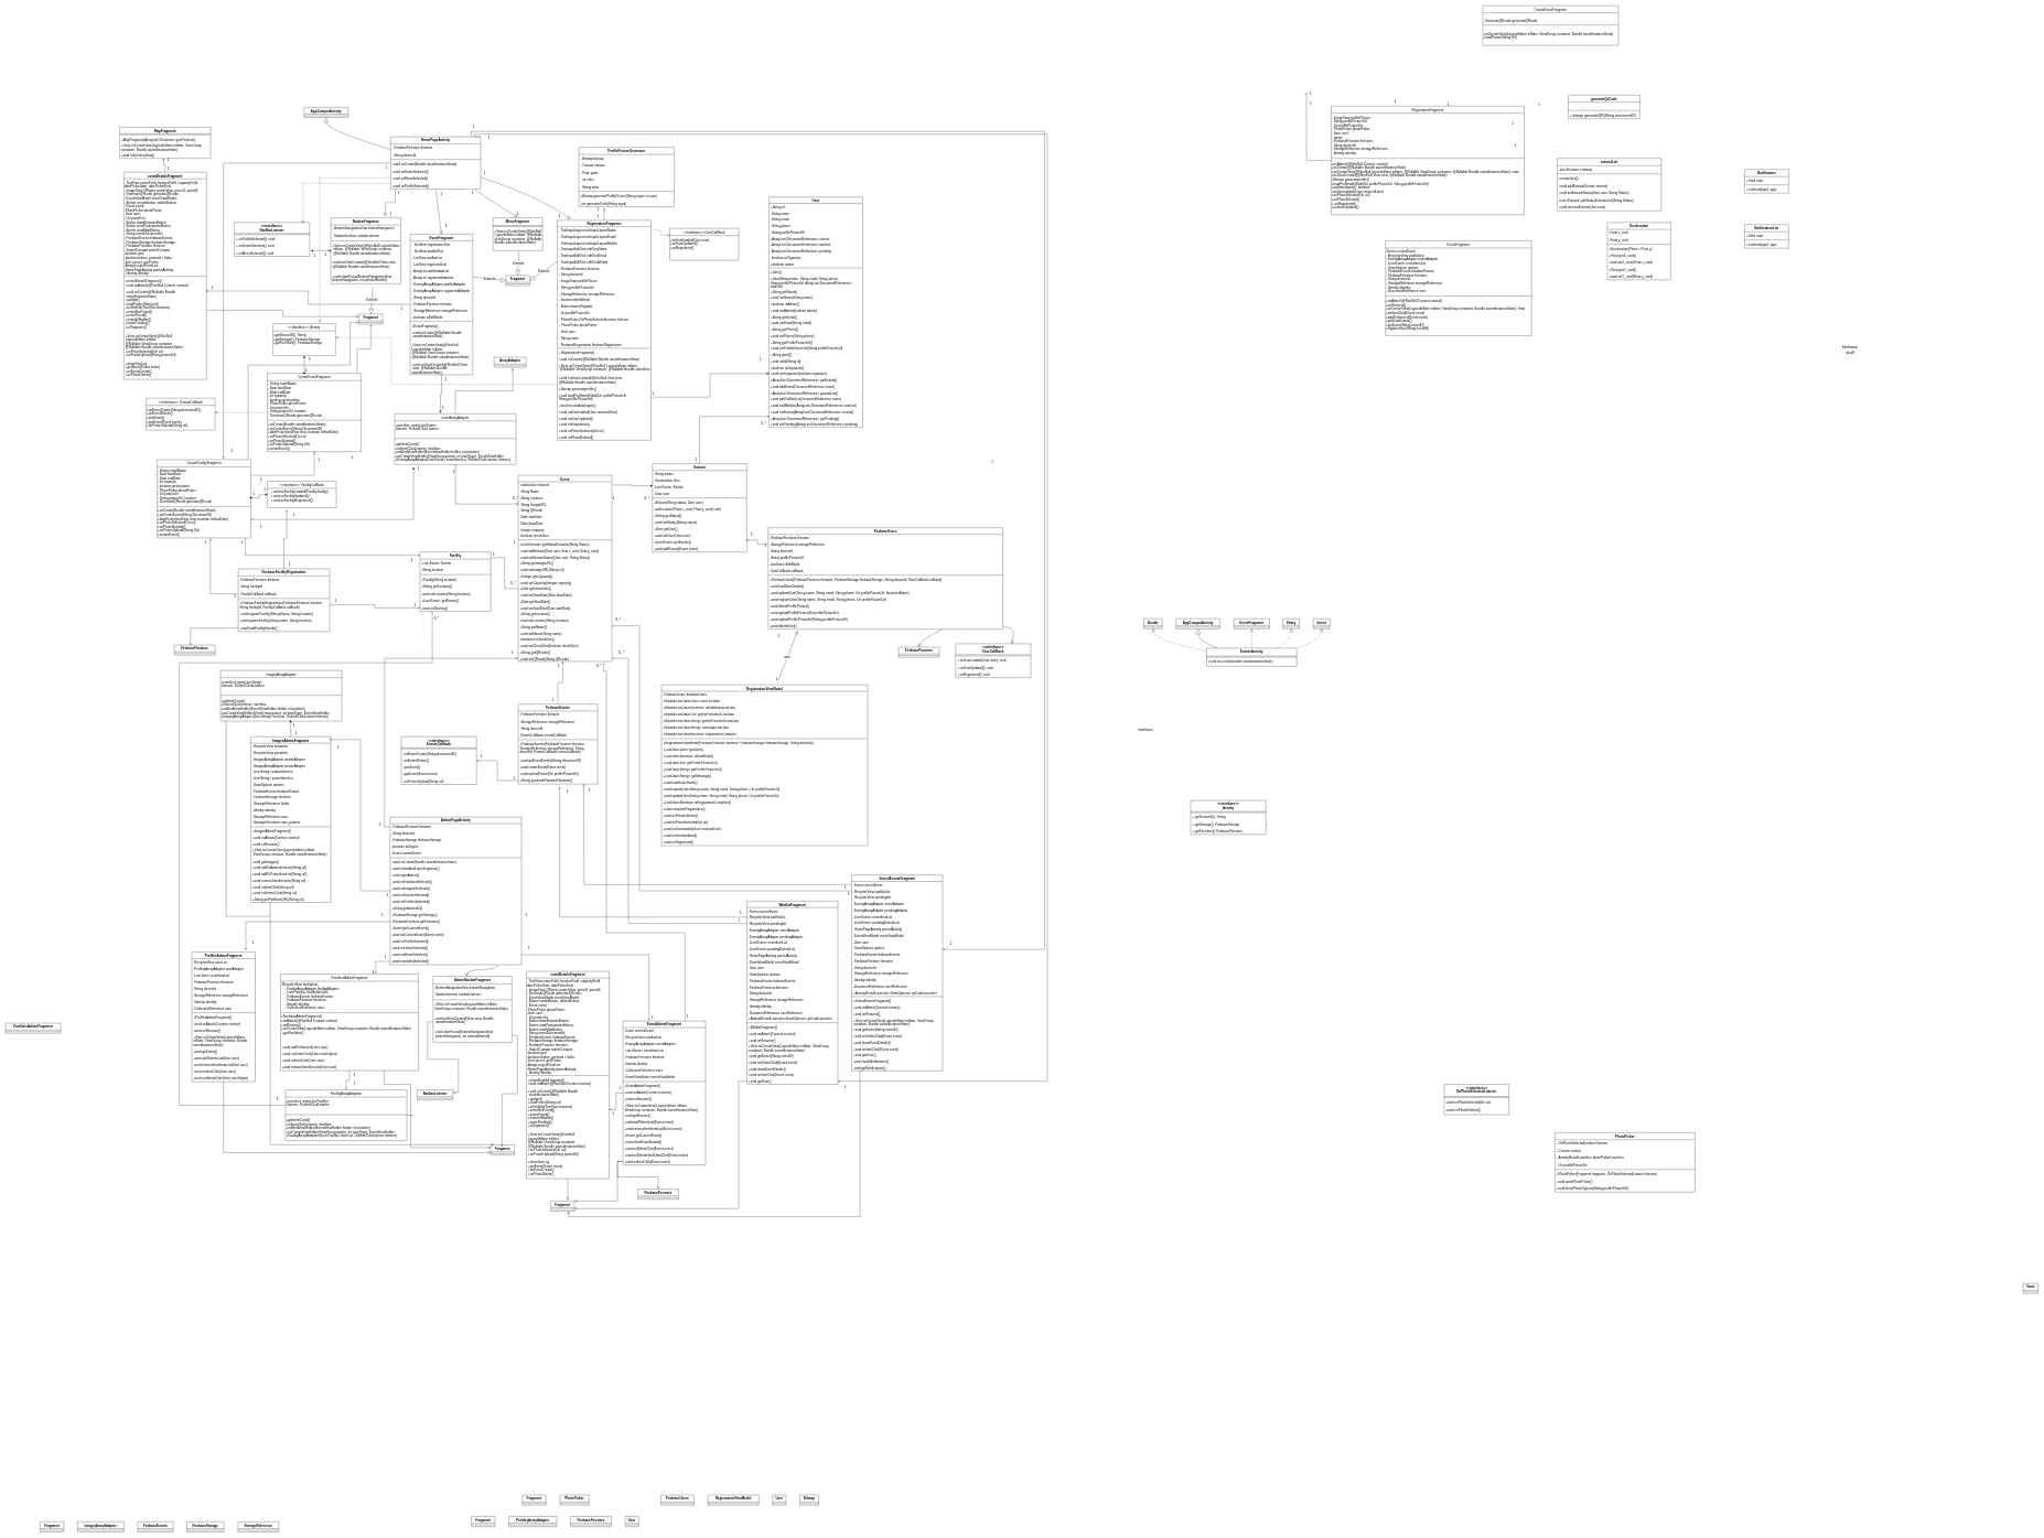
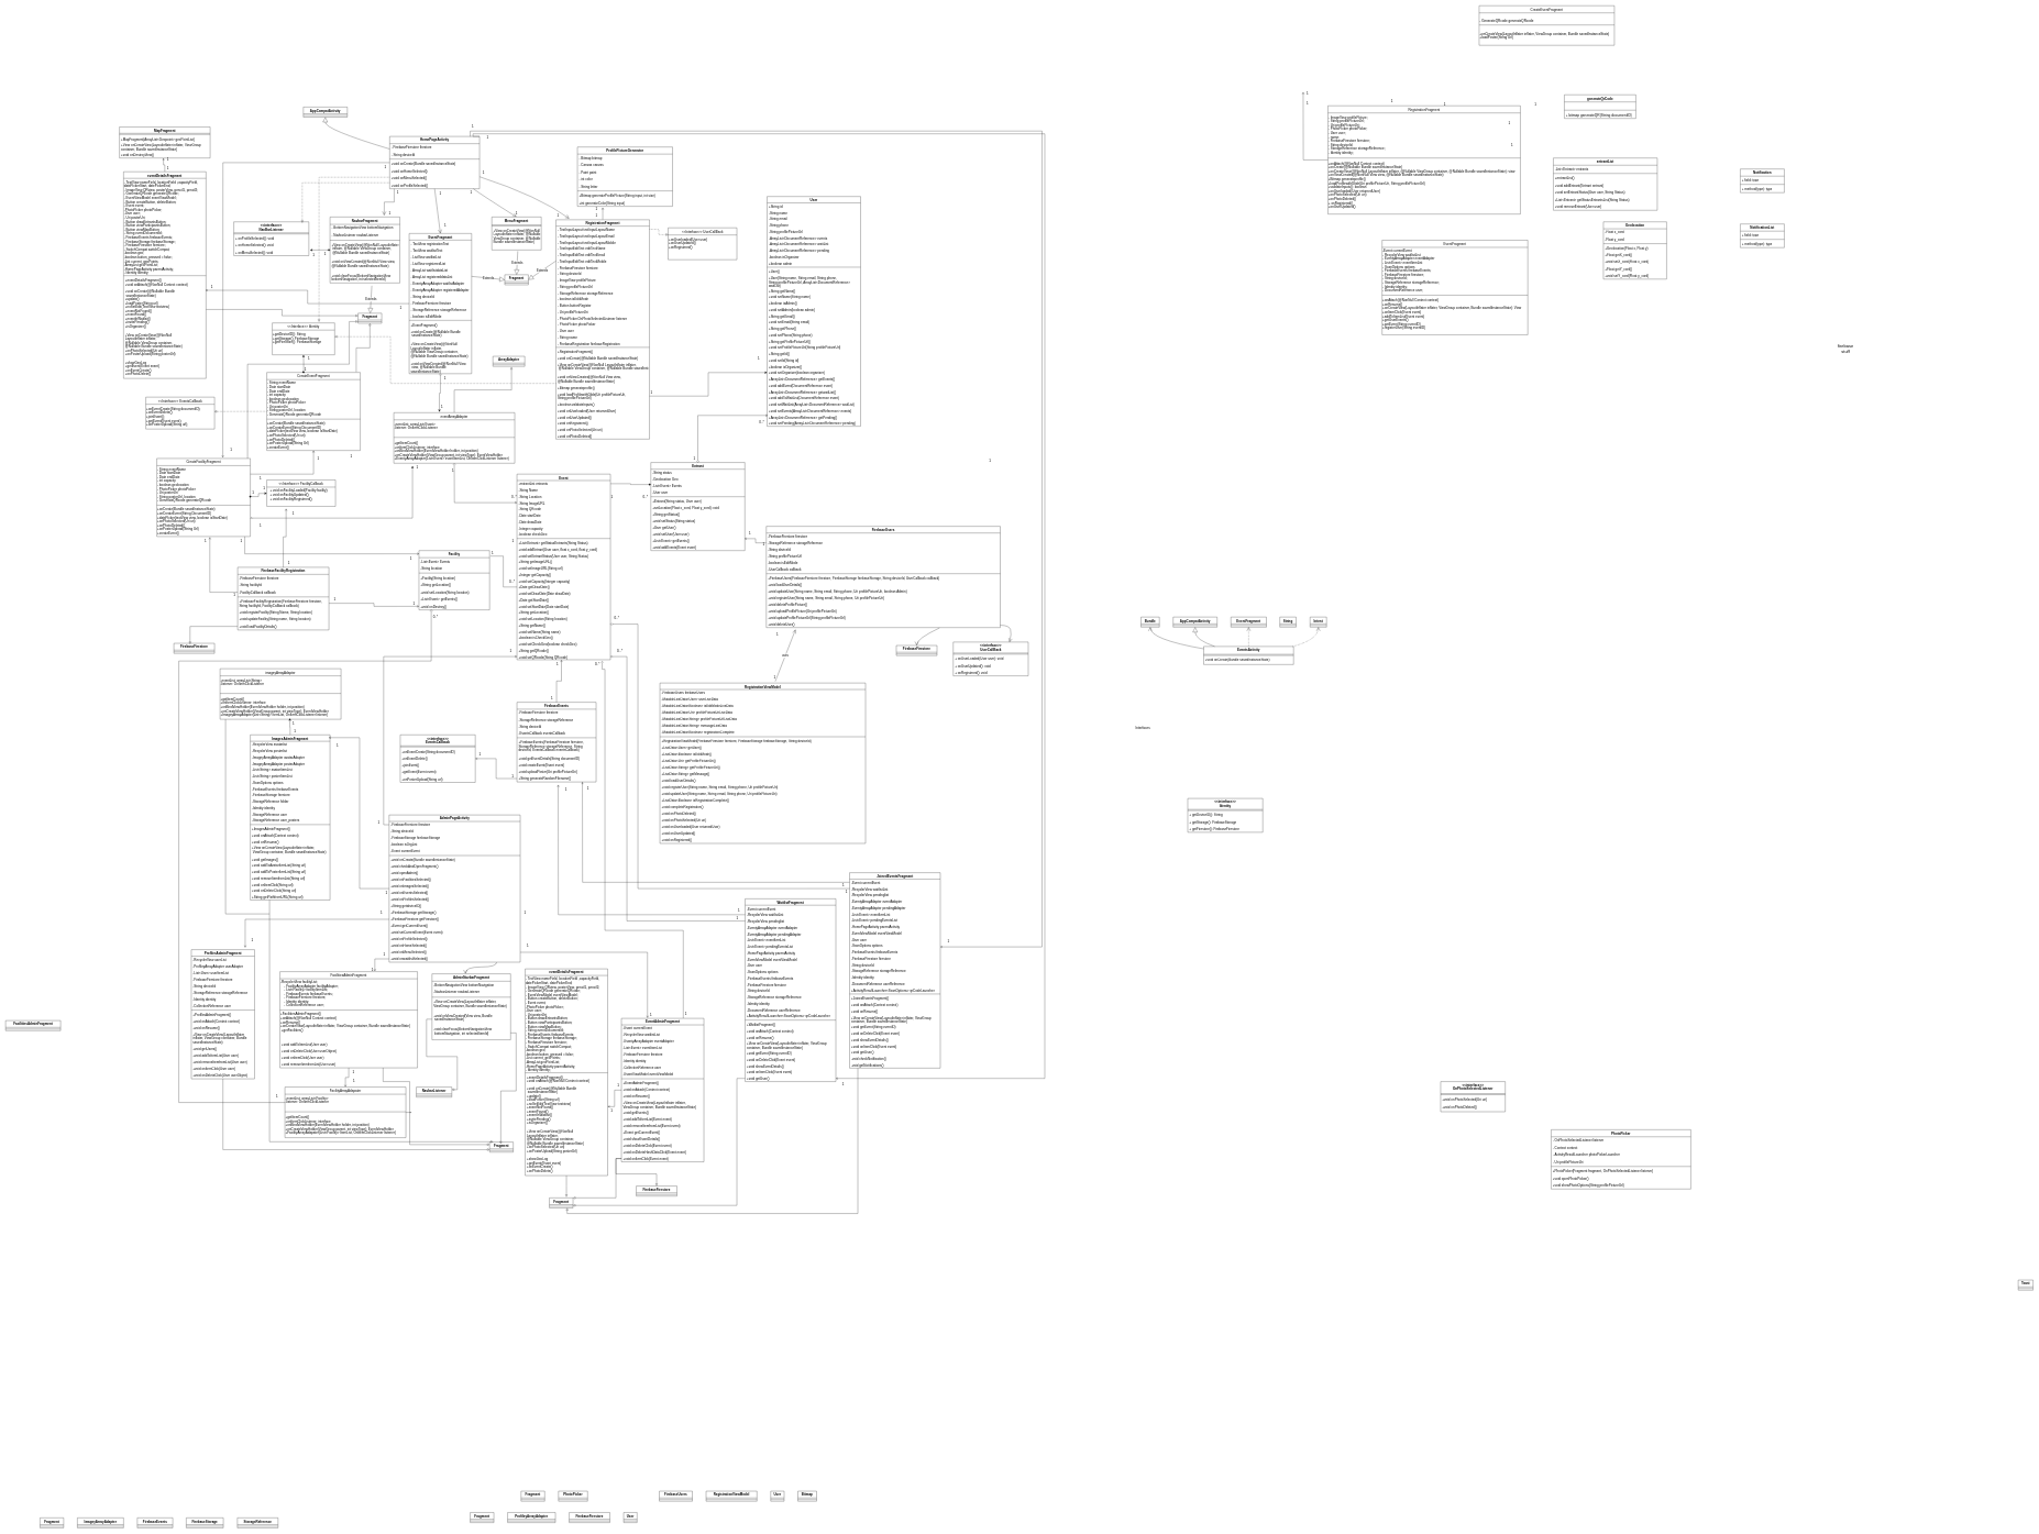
- <mxCell id="151" value="" style="curved=1;dashed=1;startArrow=open;startSize=12;endArrow=none;exitX=0.51;exitY=1.01;entryX=0.77;entryY=0.01;rounded=0;" parent="1" source="144" target="135" edge="1"><mxGeometry relative="1" as="geometry"><Array as="points"><mxPoint x="4685" y="2326" /></Array></mxGeometry></mxCell>
- <mxCell id="148" value="" style="curved=1;dashed=1;startArrow=open;startSize=12;endArrow=none;exitX=0.5;exitY=1.01;entryX=0;entryY=0.13;rounded=0;" parent="1" source="138" target="135" edge="1"><mxGeometry relative="1" as="geometry"><Array as="points"><mxPoint x="4184" y="2326" /></Array></mxGeometry></mxCell>
+ <mxCell id="148" value="" style="curved=1;dashed=0;startArrow=open;startSize=12;endArrow=none;exitX=0.5;exitY=1.01;entryX=0;entryY=0.13;rounded=0;" parent="1" source="138" target="135" edge="1"><mxGeometry relative="1" as="geometry"><Array as="points"><mxPoint x="4184" y="2326" /></Array></mxGeometry></mxCell>
